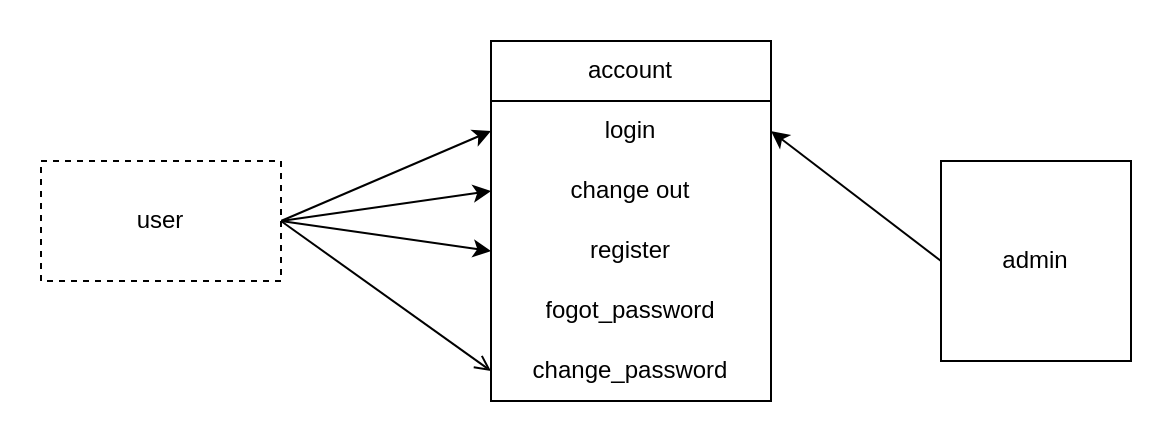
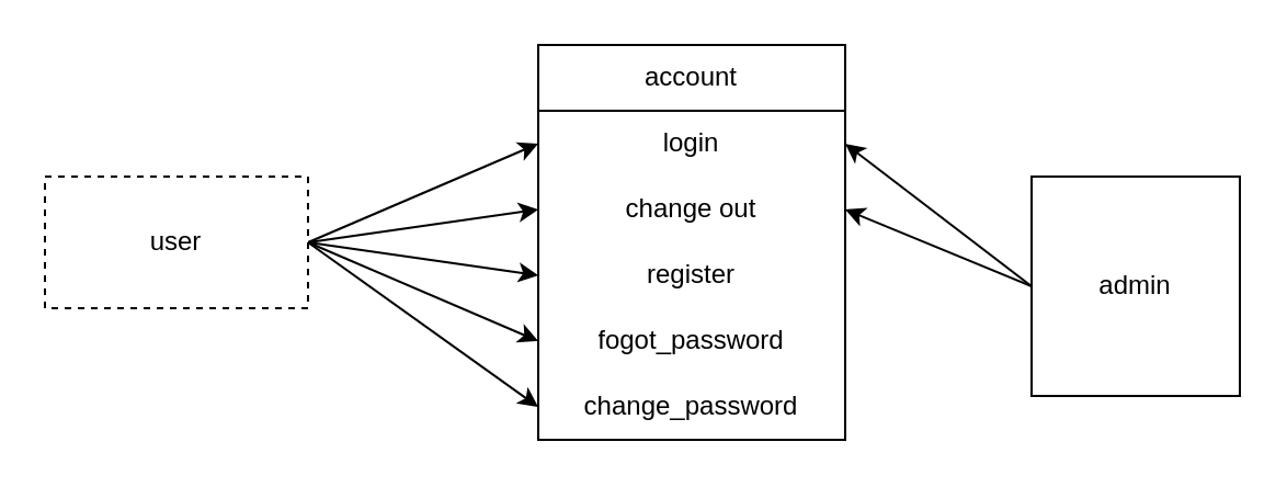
+ <mxCell id="15" value="" style="edgeStyle=none;html=1;entryX=1;entryY=0.5;entryDx=0;entryDy=0;exitX=0;exitY=0.5;exitDx=0;exitDy=0;" parent="1" source="16" target="4" edge="1"><mxGeometry relative="1" as="geometry" /></mxCell>
+ <mxCell id="11" value="" style="edgeStyle=none;html=1;entryX=0;entryY=0.5;entryDx=0;entryDy=0;exitX=1;exitY=0.5;exitDx=0;exitDy=0;" parent="1" source="13" target="6" edge="1"><mxGeometry relative="1" as="geometry" /></mxCell>
- <mxCell id="9" value="" style="edgeStyle=none;html=1;entryX=0;entryY=0.5;entryDx=0;entryDy=0;exitX=1;exitY=0.5;exitDx=0;exitDy=0;endArrow=open;" parent="1" source="13" target="7" edge="1"><mxGeometry relative="1" as="geometry" /></mxCell>
+ <mxCell id="9" value="" style="edgeStyle=none;html=1;entryX=0;entryY=0.5;entryDx=0;entryDy=0;exitX=1;exitY=0.5;exitDx=0;exitDy=0;" parent="1" source="13" target="7" edge="1"><mxGeometry relative="1" as="geometry" /></mxCell>
